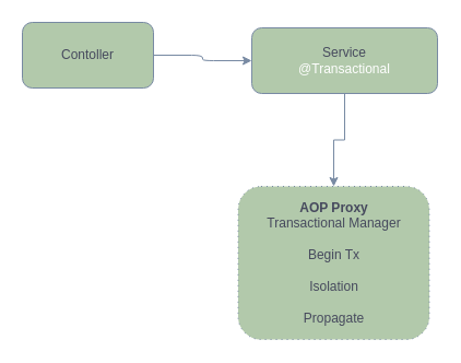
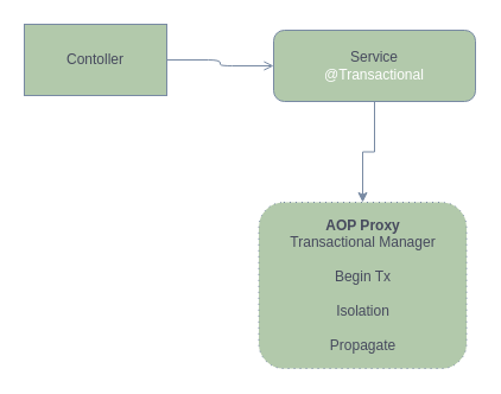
- <mxCell id="3" value="Contoller" style="rounded=1;whiteSpace=wrap;html=1;labelBackgroundColor=none;fillColor=#B2C9AB;strokeColor=#788AA3;fontColor=#46495D;" vertex="1" parent="1"><mxGeometry x="20" y="20" width="120" height="60" as="geometry" /></mxCell>
+ <mxCell id="3" value="Contoller" style="whiteSpace=wrap;html=1;labelBackgroundColor=none;fillColor=#B2C9AB;strokeColor=#788AA3;fontColor=#46495D;rounded=0;" vertex="1" parent="1"><mxGeometry x="20" y="20" width="120" height="60" as="geometry" /></mxCell>
- <mxCell id="2" value="" style="edgeStyle=orthogonalEdgeStyle;rounded=1;orthogonalLoop=1;jettySize=auto;html=1;labelBackgroundColor=none;strokeColor=#788AA3;fontColor=default;" edge="1" parent="1" source="3" target="5"><mxGeometry relative="1" as="geometry" /></mxCell>
+ <mxCell id="2" value="" style="edgeStyle=orthogonalEdgeStyle;rounded=1;orthogonalLoop=1;jettySize=auto;html=1;labelBackgroundColor=none;strokeColor=#788AA3;fontColor=default;endArrow=open;" edge="1" parent="1" source="3" target="5"><mxGeometry relative="1" as="geometry" /></mxCell>
